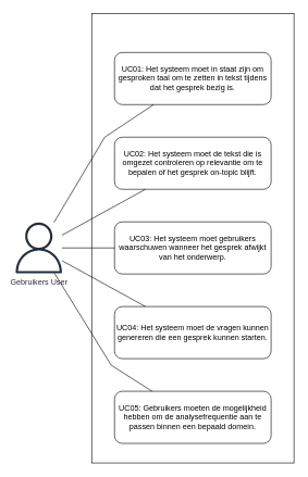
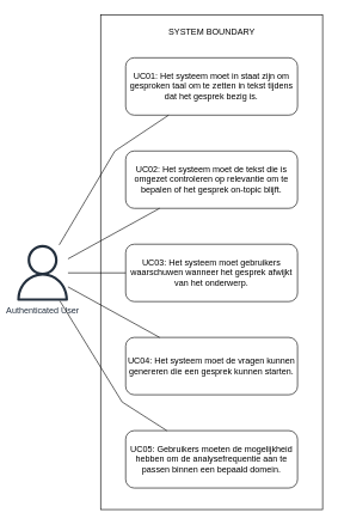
+ <mxCell id="3" value="SYSTEM BOUNDARY" style="text;html=1;strokeColor=none;fillColor=none;align=center;verticalAlign=middle;whiteSpace=wrap;rounded=0;" vertex="1" parent="1"><mxGeometry x="222.5" y="30" width="145" height="30" as="geometry" /></mxCell>
- <mxCell id="9" value="Gebruikers User" style="sketch=0;outlineConnect=0;fontColor=#232F3E;gradientColor=none;fillColor=#232F3D;strokeColor=none;dashed=0;verticalLabelPosition=bottom;verticalAlign=top;align=center;html=1;fontSize=12;fontStyle=0;aspect=fixed;pointerEvents=1;shape=mxgraph.aws4.user;" vertex="1" parent="1"><mxGeometry x="20" y="341" width="78" height="78" as="geometry" /></mxCell>
+ <mxCell id="9" value="Authenticated User" style="sketch=0;outlineConnect=0;fontColor=#232F3E;gradientColor=none;fillColor=#232F3D;strokeColor=none;dashed=0;verticalLabelPosition=bottom;verticalAlign=top;align=center;html=1;fontSize=12;fontStyle=0;aspect=fixed;pointerEvents=1;shape=mxgraph.aws4.user;" vertex="1" parent="1"><mxGeometry x="20" y="341" width="78" height="78" as="geometry" /></mxCell>
